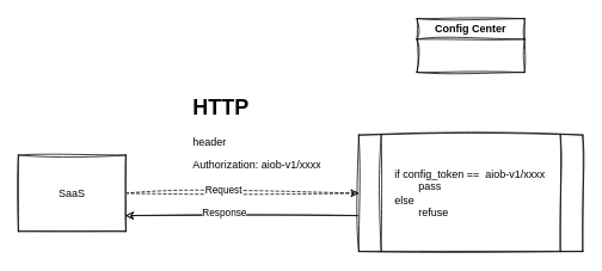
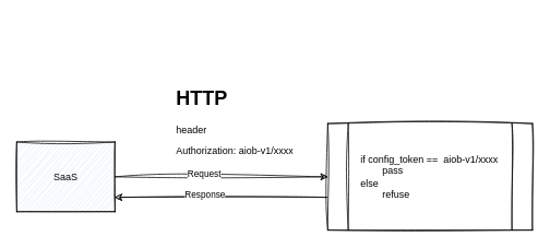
- <mxCell id="9" value="Config Center" style="swimlane;whiteSpace=wrap;html=1;sketch=1;hachureGap=4;jiggle=2;curveFitting=1;" vertex="1" parent="1"><mxGeometry x="465" y="20" width="120" height="60" as="geometry" /></mxCell>
- <mxCell id="4" value="SaaS" style="rounded=0;whiteSpace=wrap;html=1;sketch=1;hachureGap=4;jiggle=2;curveFitting=1;" vertex="1" parent="1"><mxGeometry x="20" y="172.5" width="120" height="85" as="geometry" /></mxCell>
+ <mxCell id="4" value="SaaS" style="rounded=0;whiteSpace=wrap;html=1;sketch=1;hachureGap=4;jiggle=2;curveFitting=1;fillColor=#dae8fc;" vertex="1" parent="1"><mxGeometry x="20" y="172.5" width="120" height="85" as="geometry" /></mxCell>
- <mxCell id="2" value="" style="edgeStyle=orthogonalEdgeStyle;rounded=0;sketch=1;hachureGap=4;jiggle=2;curveFitting=1;orthogonalLoop=1;jettySize=auto;html=1;dashed=1;" edge="1" parent="1" source="4" target="7"><mxGeometry relative="1" as="geometry" /></mxCell>
+ <mxCell id="2" value="" style="edgeStyle=orthogonalEdgeStyle;rounded=0;sketch=1;hachureGap=4;jiggle=2;curveFitting=1;orthogonalLoop=1;jettySize=auto;html=1;" edge="1" parent="1" source="4" target="7"><mxGeometry relative="1" as="geometry" /></mxCell>
